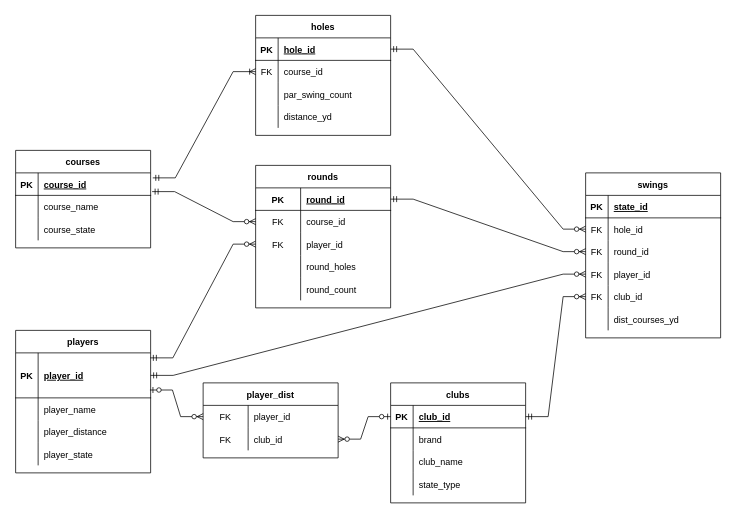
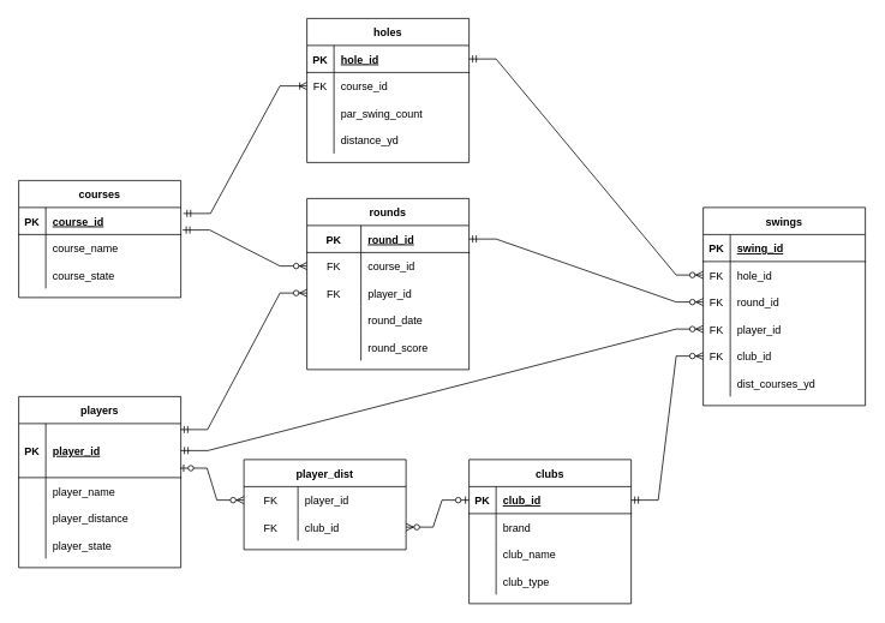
- <mxCell id="18" value="state_id" style="shape=partialRectangle;connectable=0;fillColor=none;top=0;left=0;bottom=0;right=0;align=left;spacingLeft=6;fontStyle=5;overflow=hidden;" parent="16" vertex="1"><mxGeometry x="30" width="150" height="30" as="geometry"><mxRectangle width="150" height="30" as="alternateBounds" /></mxGeometry></mxCell>
+ <mxCell id="18" value="swing_id" style="shape=partialRectangle;connectable=0;fillColor=none;top=0;left=0;bottom=0;right=0;align=left;spacingLeft=6;fontStyle=5;overflow=hidden;" parent="16" vertex="1"><mxGeometry x="30" width="150" height="30" as="geometry"><mxRectangle width="150" height="30" as="alternateBounds" /></mxGeometry></mxCell>
- <mxCell id="91" value="round_holes" style="shape=partialRectangle;connectable=0;fillColor=none;top=0;left=0;bottom=0;right=0;align=left;spacingLeft=6;overflow=hidden;" parent="89" vertex="1"><mxGeometry x="60" width="120" height="30" as="geometry"><mxRectangle width="120" height="30" as="alternateBounds" /></mxGeometry></mxCell>
+ <mxCell id="91" value="round_date" style="shape=partialRectangle;connectable=0;fillColor=none;top=0;left=0;bottom=0;right=0;align=left;spacingLeft=6;overflow=hidden;" parent="89" vertex="1"><mxGeometry x="60" width="120" height="30" as="geometry"><mxRectangle width="120" height="30" as="alternateBounds" /></mxGeometry></mxCell>
- <mxCell id="94" value="round_count" style="shape=partialRectangle;connectable=0;fillColor=none;top=0;left=0;bottom=0;right=0;align=left;spacingLeft=6;overflow=hidden;" parent="92" vertex="1"><mxGeometry x="60" width="120" height="30" as="geometry"><mxRectangle width="120" height="30" as="alternateBounds" /></mxGeometry></mxCell>
+ <mxCell id="94" value="round_score" style="shape=partialRectangle;connectable=0;fillColor=none;top=0;left=0;bottom=0;right=0;align=left;spacingLeft=6;overflow=hidden;" parent="92" vertex="1"><mxGeometry x="60" width="120" height="30" as="geometry"><mxRectangle width="120" height="30" as="alternateBounds" /></mxGeometry></mxCell>
- <mxCell id="14" value="state_type" style="shape=partialRectangle;connectable=0;fillColor=none;top=0;left=0;bottom=0;right=0;align=left;spacingLeft=6;overflow=hidden;" parent="12" vertex="1"><mxGeometry x="30" width="150" height="30" as="geometry"><mxRectangle width="150" height="30" as="alternateBounds" /></mxGeometry></mxCell>
+ <mxCell id="14" value="club_type" style="shape=partialRectangle;connectable=0;fillColor=none;top=0;left=0;bottom=0;right=0;align=left;spacingLeft=6;overflow=hidden;" parent="12" vertex="1"><mxGeometry x="30" width="150" height="30" as="geometry"><mxRectangle width="150" height="30" as="alternateBounds" /></mxGeometry></mxCell>
